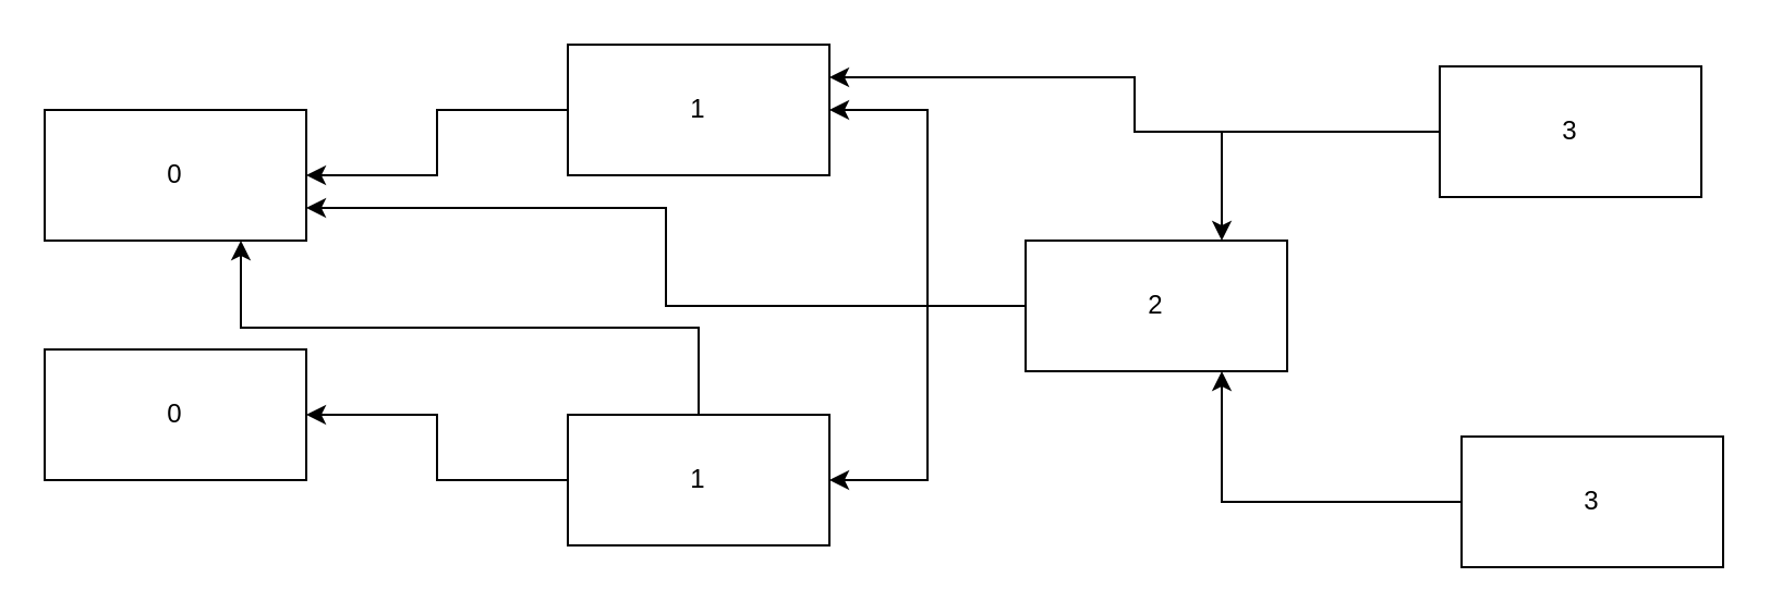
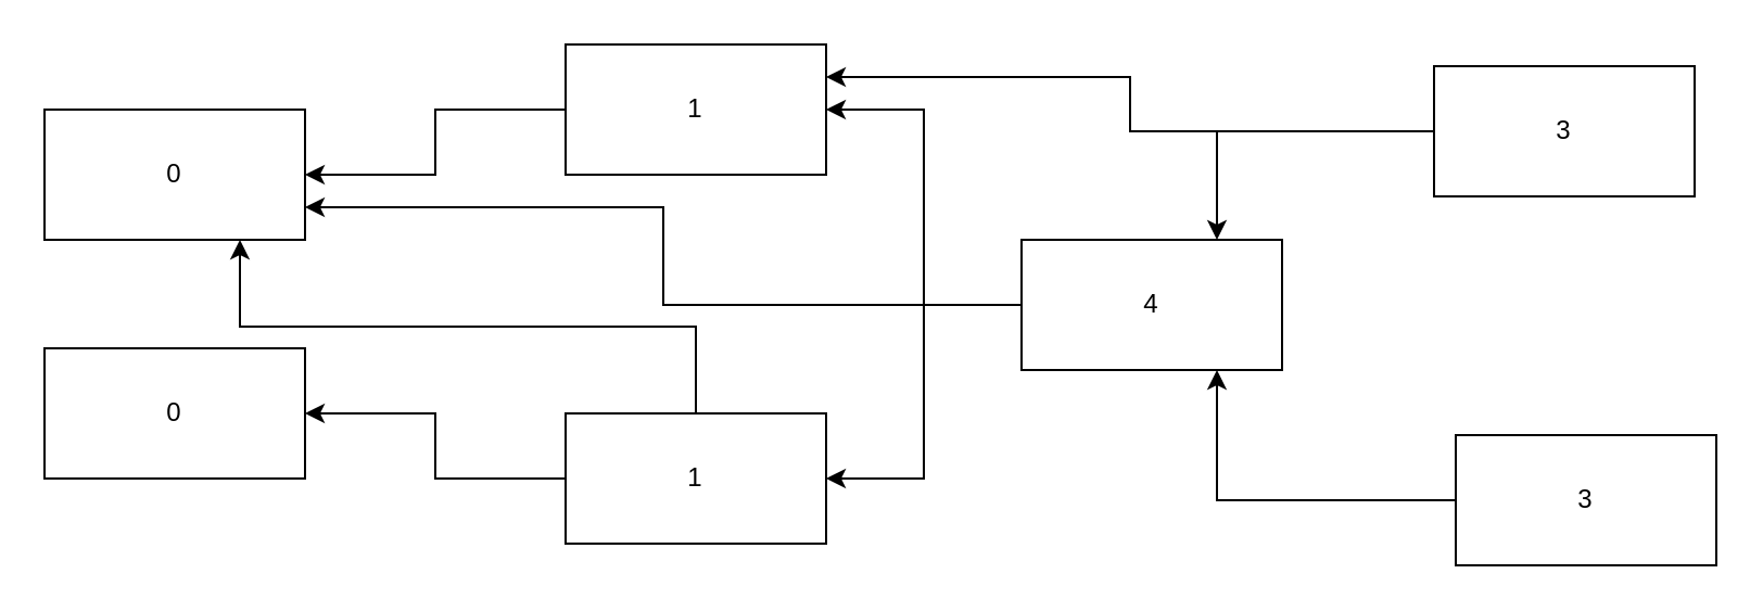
- <mxCell id="12" value="2" style="rounded=0;whiteSpace=wrap;html=1;" vertex="1" parent="1"><mxGeometry x="470" y="110" width="120" height="60" as="geometry" /></mxCell>
+ <mxCell id="12" value="4" style="rounded=0;whiteSpace=wrap;html=1;" vertex="1" parent="1"><mxGeometry x="470" y="110" width="120" height="60" as="geometry" /></mxCell>
